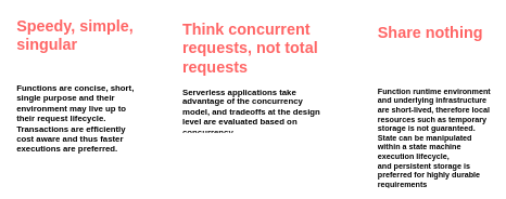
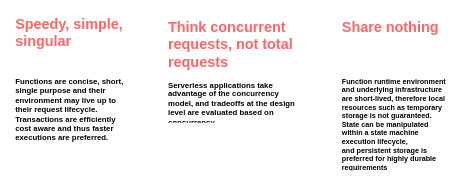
- <mxCell id="4" value="&lt;h1&gt;&lt;font color=&quot;#ff6666&quot;&gt;Share nothing&lt;/font&gt;&lt;/h1&gt;&lt;p&gt;&lt;br&gt;&lt;/p&gt;&lt;p&gt;&lt;br&gt;&lt;/p&gt;&lt;p&gt;&lt;b&gt;Function runtime environment and underlying infrastructure are short-lived, therefore local resources such as temporary storage is not guaranteed. State can be manipulated within a state machine execution lifecycle,&lt;br&gt;and persistent storage is preferred for highly durable requirements&lt;/b&gt;&lt;/p&gt;" style="text;html=1;strokeColor=none;fillColor=none;spacing=5;spacingTop=-20;whiteSpace=wrap;overflow=hidden;rounded=0;" vertex="1" parent="1"><mxGeometry x="575" y="30" width="190" height="260" as="geometry" /></mxCell>
+ <mxCell id="4" value="&lt;h1&gt;&lt;font color=&quot;#ff6666&quot;&gt;Share nothing&lt;/font&gt;&lt;/h1&gt;&lt;p&gt;&lt;br&gt;&lt;/p&gt;&lt;p&gt;&lt;br&gt;&lt;/p&gt;&lt;p&gt;&lt;b&gt;Function runtime environment and underlying infrastructure are short-lived, therefore local resources such as temporary storage is not guaranteed. State can be manipulated within a state machine execution lifecycle,&lt;br&gt;and persistent storage is preferred for highly durable requirements&lt;/b&gt;&lt;/p&gt;" style="text;html=1;strokeColor=none;fillColor=none;spacing=5;spacingTop=-20;whiteSpace=wrap;overflow=hidden;rounded=0;" vertex="1" parent="1"><mxGeometry x="565" y="25" width="190" height="260" as="geometry" /></mxCell>
